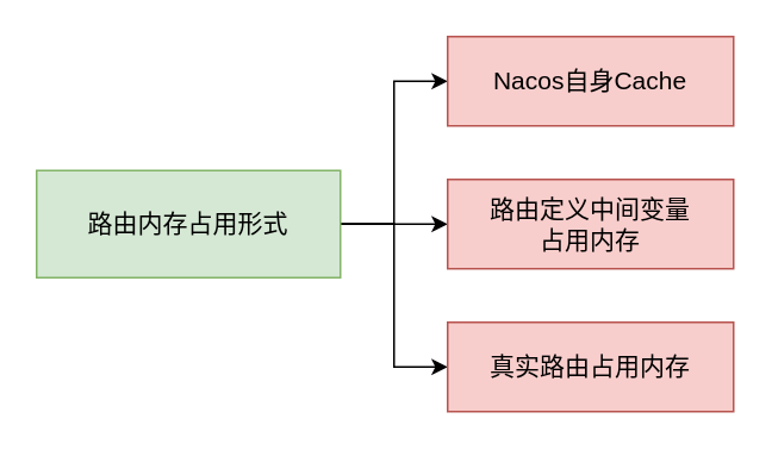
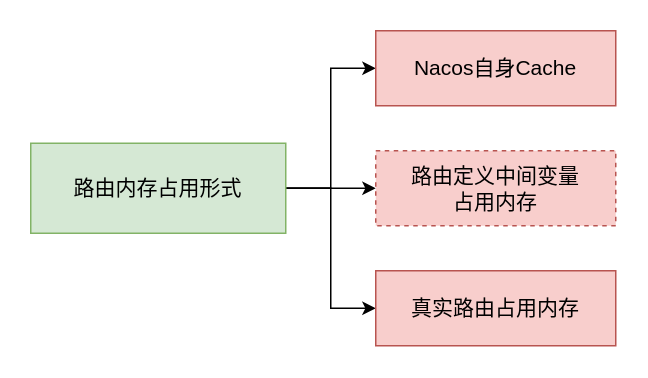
- <mxCell id="7" value="&lt;font style=&quot;font-size: 14px;&quot;&gt;路由定义中间变量&lt;br&gt;占用内存&lt;/font&gt;" style="rounded=0;whiteSpace=wrap;html=1;fillColor=#f8cecc;strokeColor=#b85450;" vertex="1" parent="1"><mxGeometry x="250" y="100" width="160" height="50" as="geometry" /></mxCell>
+ <mxCell id="7" value="&lt;font style=&quot;font-size: 14px;&quot;&gt;路由定义中间变量&lt;br&gt;占用内存&lt;/font&gt;" style="rounded=0;whiteSpace=wrap;html=1;fillColor=#f8cecc;strokeColor=#b85450;dashed=1;" vertex="1" parent="1"><mxGeometry x="250" y="100" width="160" height="50" as="geometry" /></mxCell>
